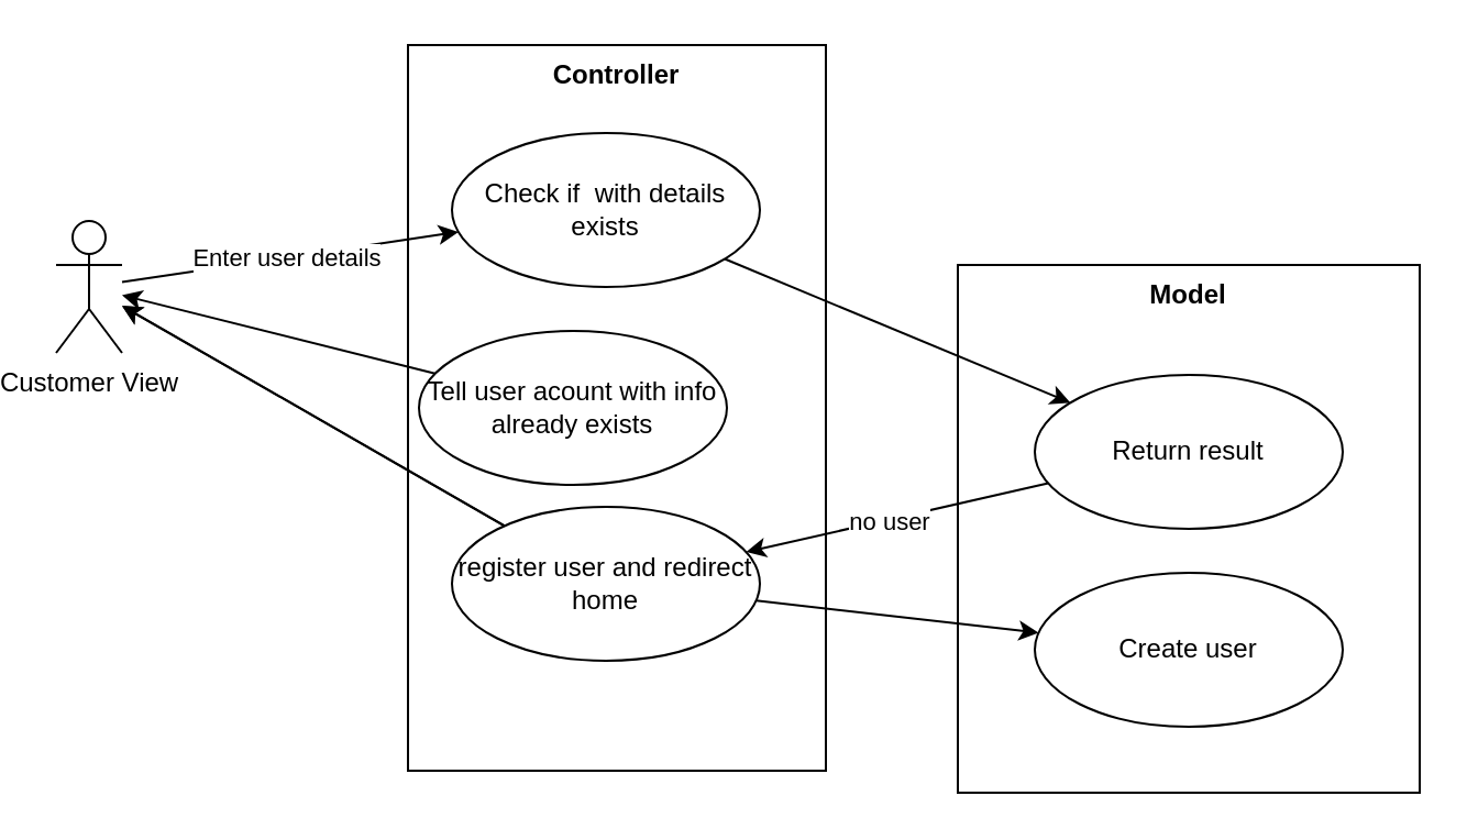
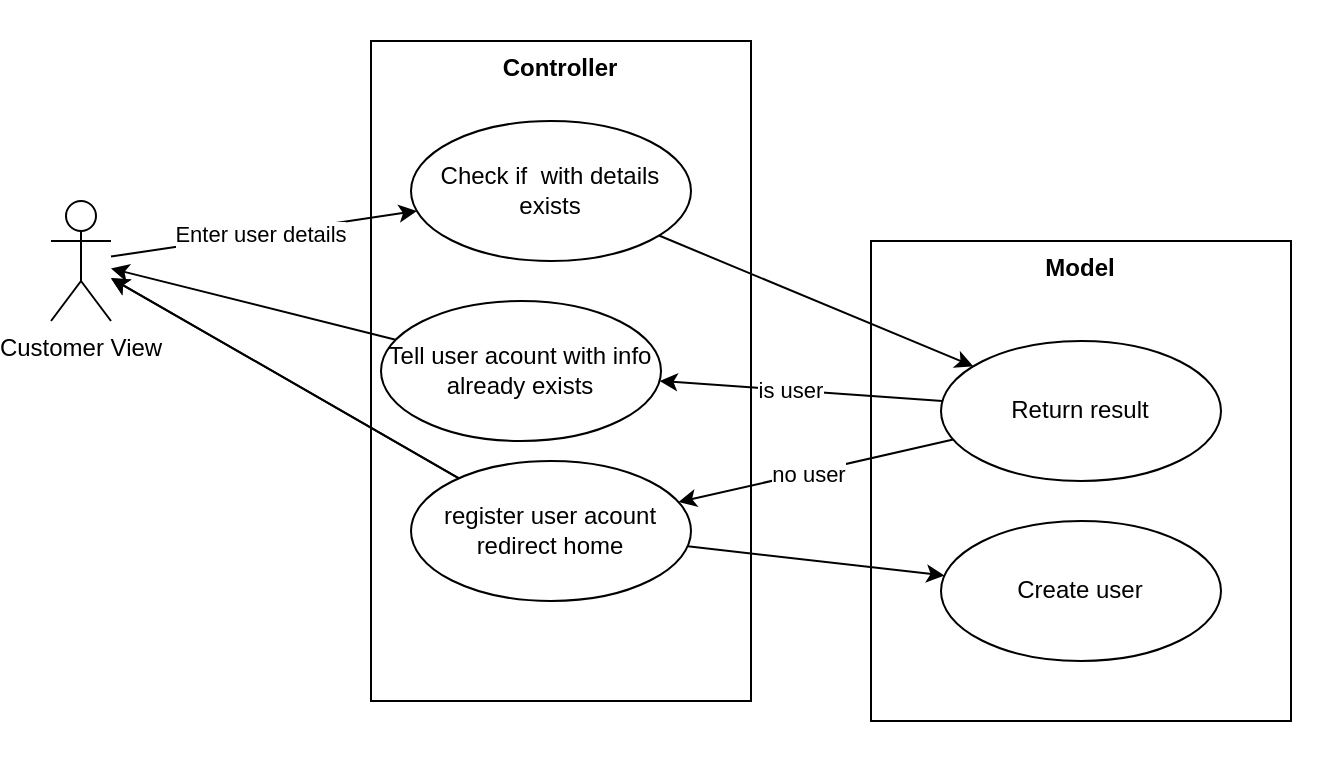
+ <mxCell id="7" style="edgeStyle=none;html=1;" edge="1" parent="1" source="11" target="15"><mxGeometry relative="1" as="geometry"><mxPoint x="530" y="380" as="targetPoint" /></mxGeometry></mxCell>
+ <mxCell id="8" value="is user" style="edgeLabel;html=1;align=center;verticalAlign=middle;resizable=0;points=[];" vertex="1" connectable="0" parent="7"><mxGeometry x="0.067" relative="1" as="geometry"><mxPoint as="offset" /></mxGeometry></mxCell>
- <mxCell id="19" value="register user and redirect home" style="ellipse;whiteSpace=wrap;html=1;" vertex="1" parent="1"><mxGeometry x="200" y="230" width="140" height="70" as="geometry" /></mxCell>
+ <mxCell id="19" value="register user acount redirect home" style="ellipse;whiteSpace=wrap;html=1;" vertex="1" parent="1"><mxGeometry x="200" y="230" width="140" height="70" as="geometry" /></mxCell>
